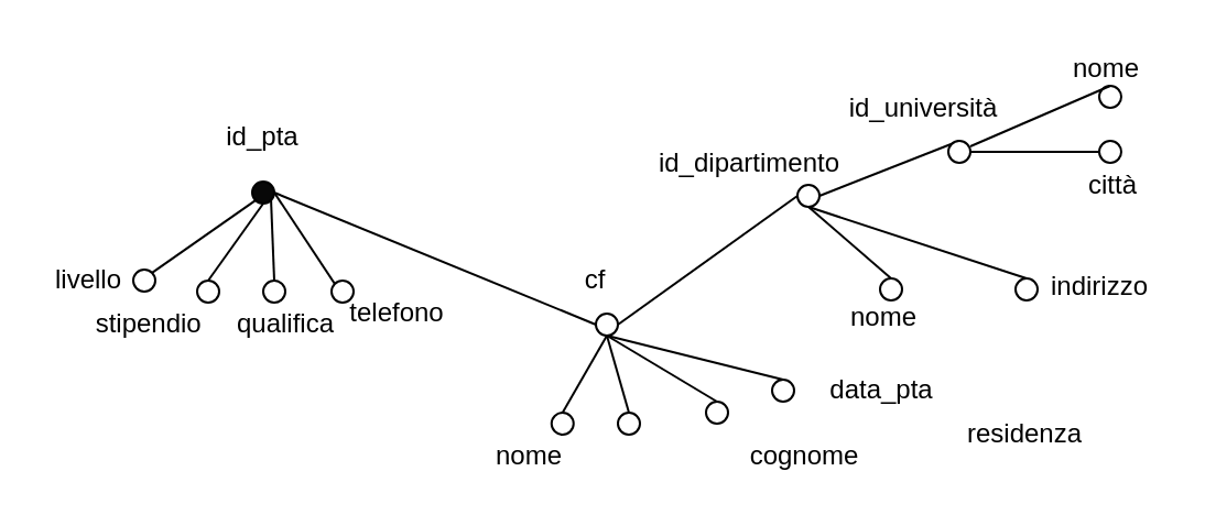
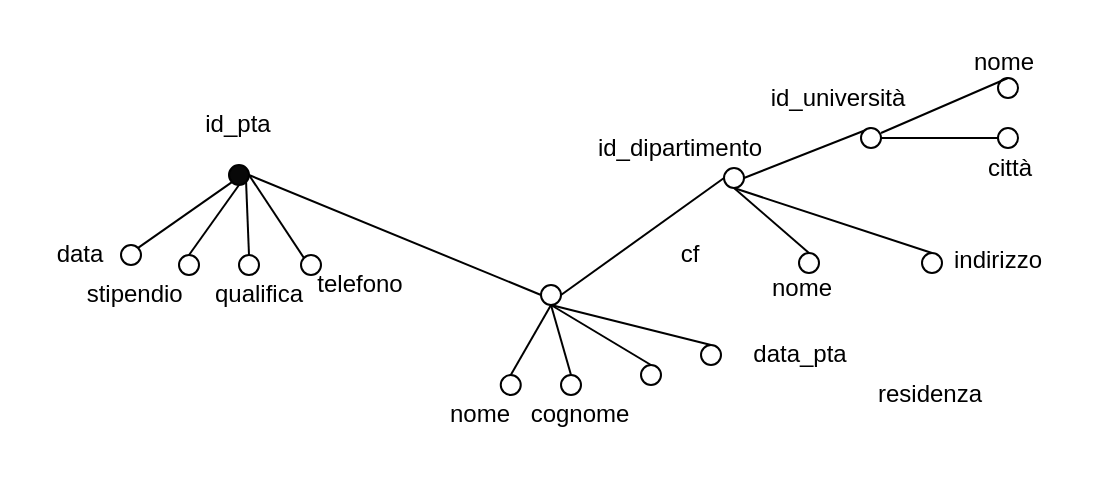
- <mxCell id="9" value="livello" style="text;html=1;strokeColor=none;fillColor=none;align=center;verticalAlign=middle;whiteSpace=wrap;rounded=0;" vertex="1" parent="1"><mxGeometry x="20" y="117" width="40" height="20" as="geometry" /></mxCell>
+ <mxCell id="9" value="data" style="text;html=1;strokeColor=none;fillColor=none;align=center;verticalAlign=middle;whiteSpace=wrap;rounded=0;" vertex="1" parent="1"><mxGeometry x="20" y="117" width="40" height="20" as="geometry" /></mxCell>
- <mxCell id="26" value="cf" style="text;html=1;align=center;verticalAlign=middle;whiteSpace=wrap;rounded=0;" vertex="1" parent="1"><mxGeometry x="249.88" y="117" width="40" height="20" as="geometry" /></mxCell>
+ <mxCell id="26" value="cf" style="text;html=1;align=center;verticalAlign=middle;whiteSpace=wrap;rounded=0;" vertex="1" parent="1"><mxGeometry x="324.88" y="117" width="40" height="20" as="geometry" /></mxCell>
- <mxCell id="27" value="cognome" style="text;html=1;align=center;verticalAlign=middle;whiteSpace=wrap;rounded=0;" vertex="1" parent="1"><mxGeometry x="345" y="197" width="40" height="20" as="geometry" /></mxCell>
+ <mxCell id="27" value="cognome" style="text;html=1;align=center;verticalAlign=middle;whiteSpace=wrap;rounded=0;" vertex="1" parent="1"><mxGeometry x="270" y="197" width="40" height="20" as="geometry" /></mxCell>
